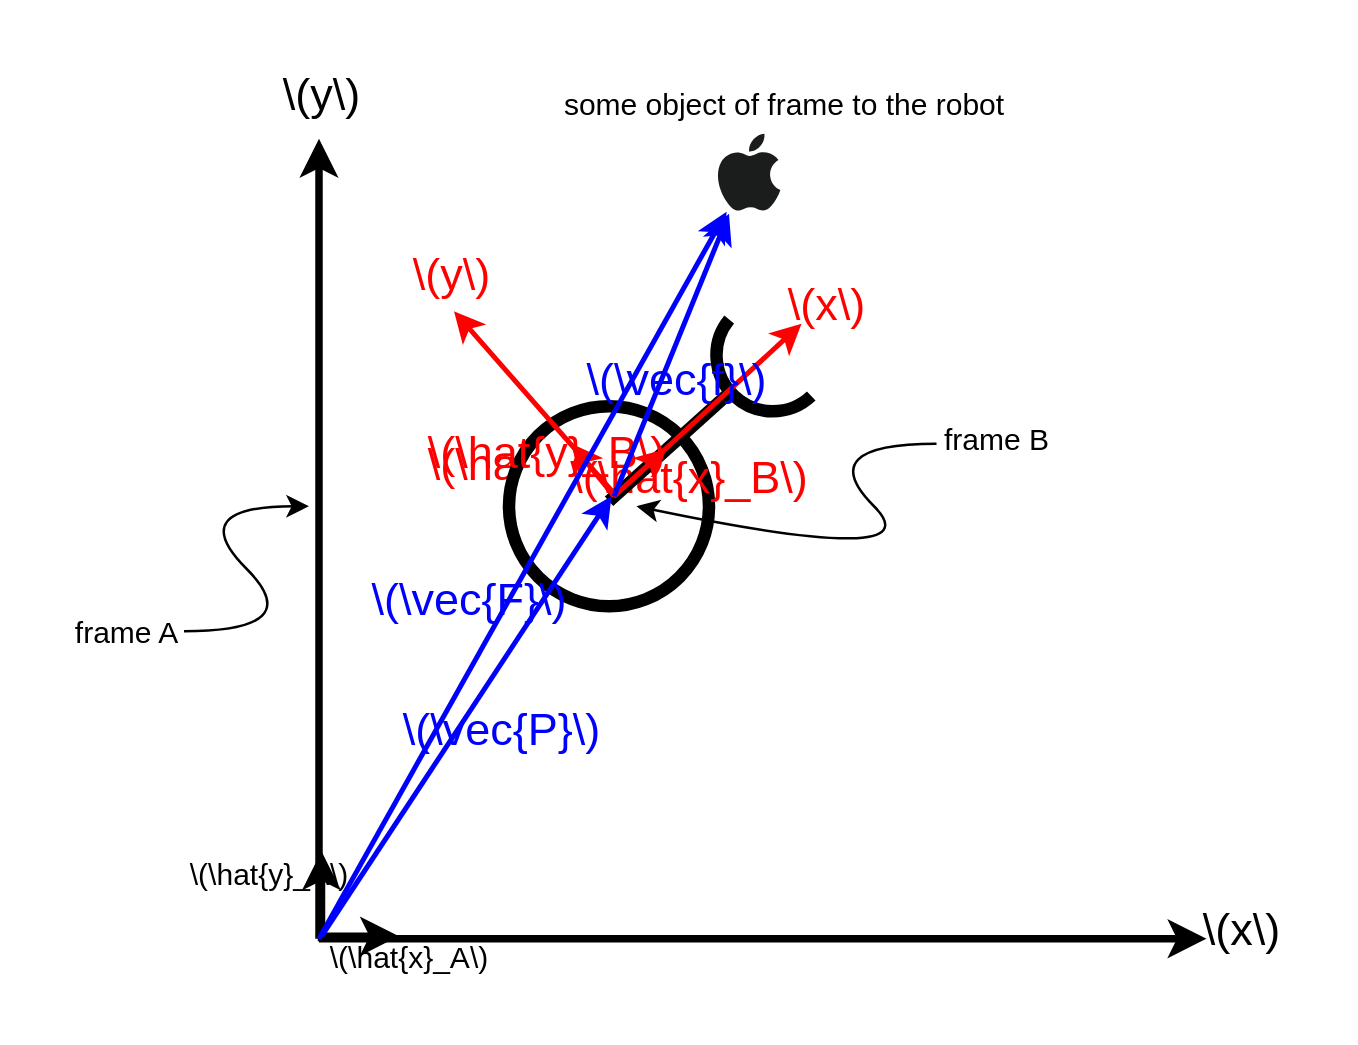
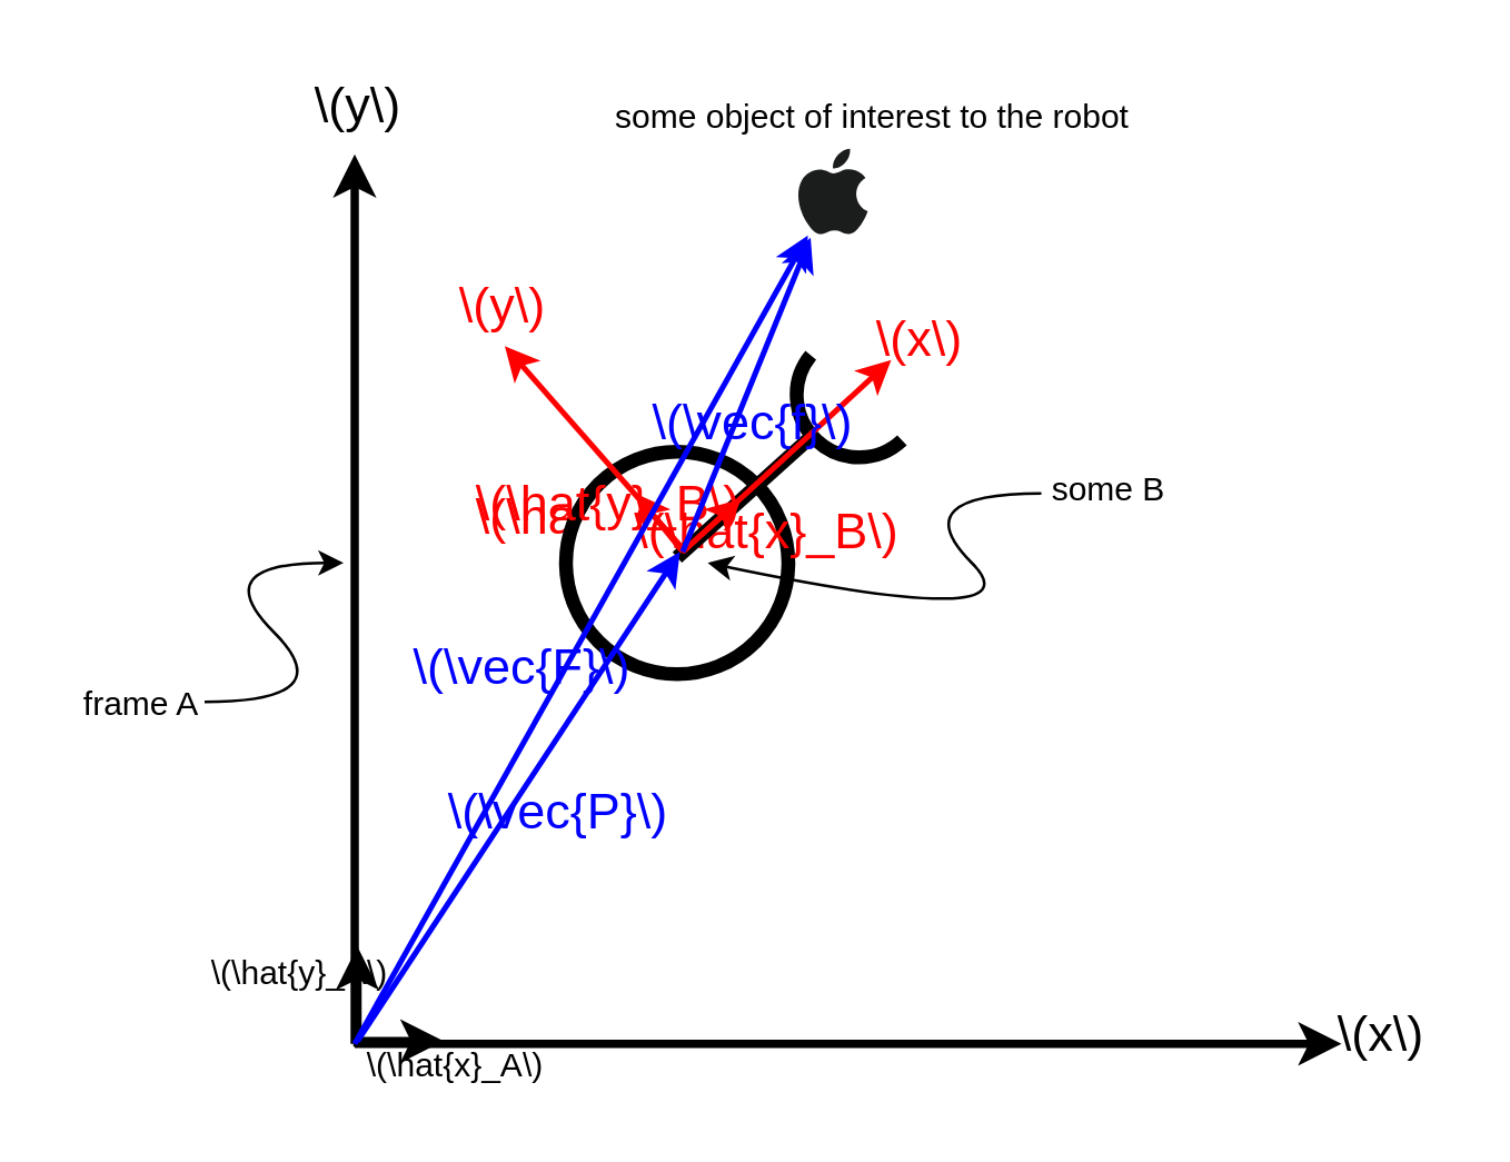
- <mxCell id="28" value="some object of frame to the robot" style="text;html=1;align=center;verticalAlign=middle;resizable=0;points=[];autosize=1;strokeColor=none;fillColor=none;" vertex="1" parent="1"><mxGeometry x="211" y="29" width="203" height="26" as="geometry" /></mxCell>
+ <mxCell id="28" value="some object of interest to the robot" style="text;html=1;align=center;verticalAlign=middle;resizable=0;points=[];autosize=1;strokeColor=none;fillColor=none;" vertex="1" parent="1"><mxGeometry x="211" y="29" width="203" height="26" as="geometry" /></mxCell>
- <mxCell id="31" value="frame B" style="text;html=1;align=center;verticalAlign=middle;resizable=0;points=[];autosize=1;strokeColor=none;fillColor=none;" vertex="1" parent="1"><mxGeometry x="368" y="163" width="60" height="26" as="geometry" /></mxCell>
+ <mxCell id="31" value="some B" style="text;html=1;align=center;verticalAlign=middle;resizable=0;points=[];autosize=1;strokeColor=none;fillColor=none;" vertex="1" parent="1"><mxGeometry x="368" y="163" width="60" height="26" as="geometry" /></mxCell>
